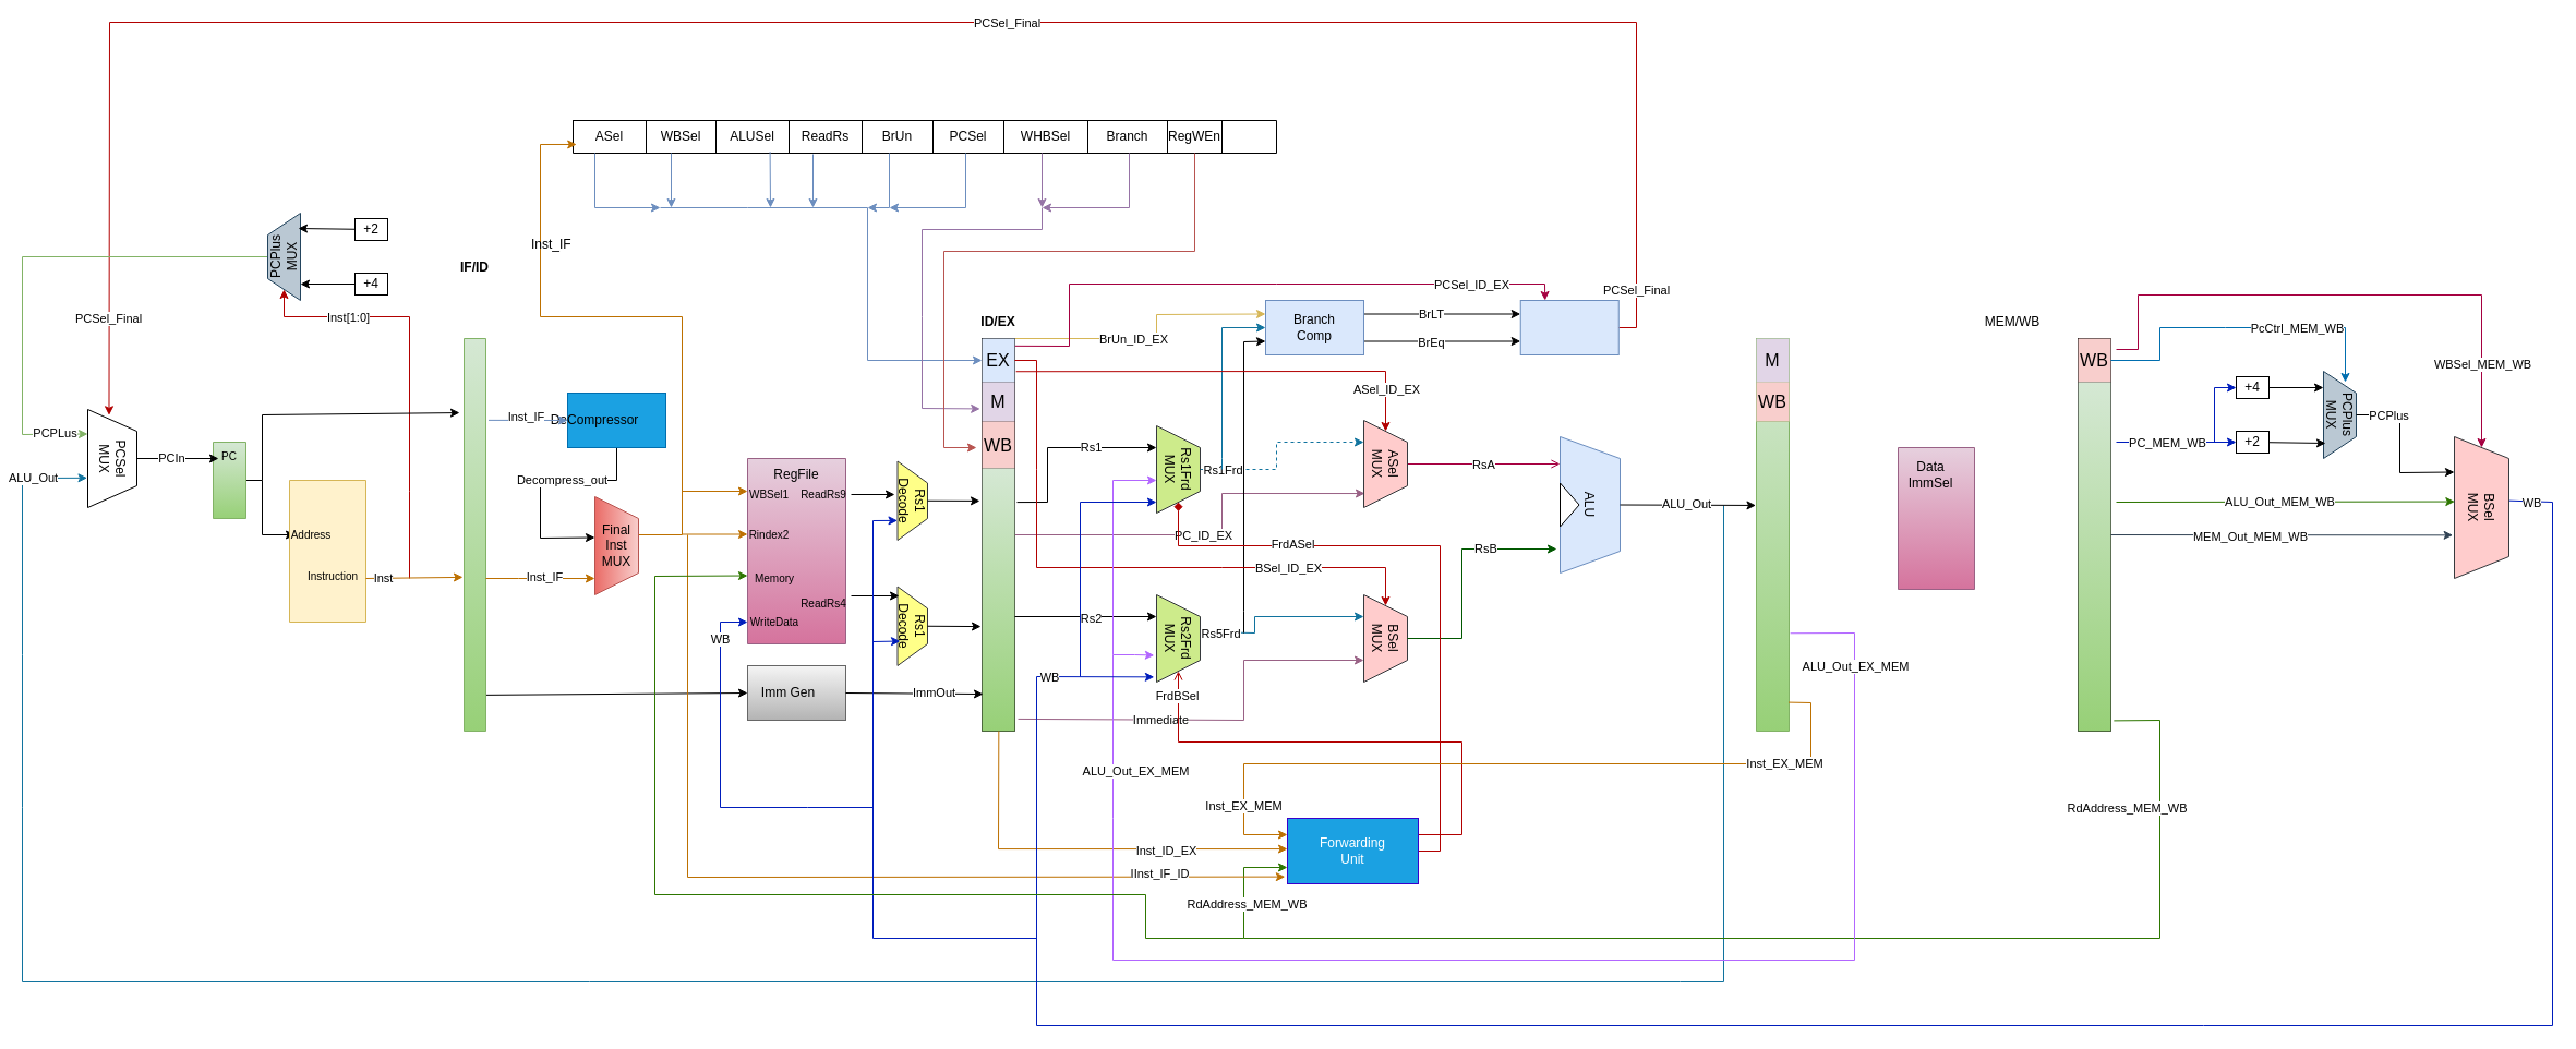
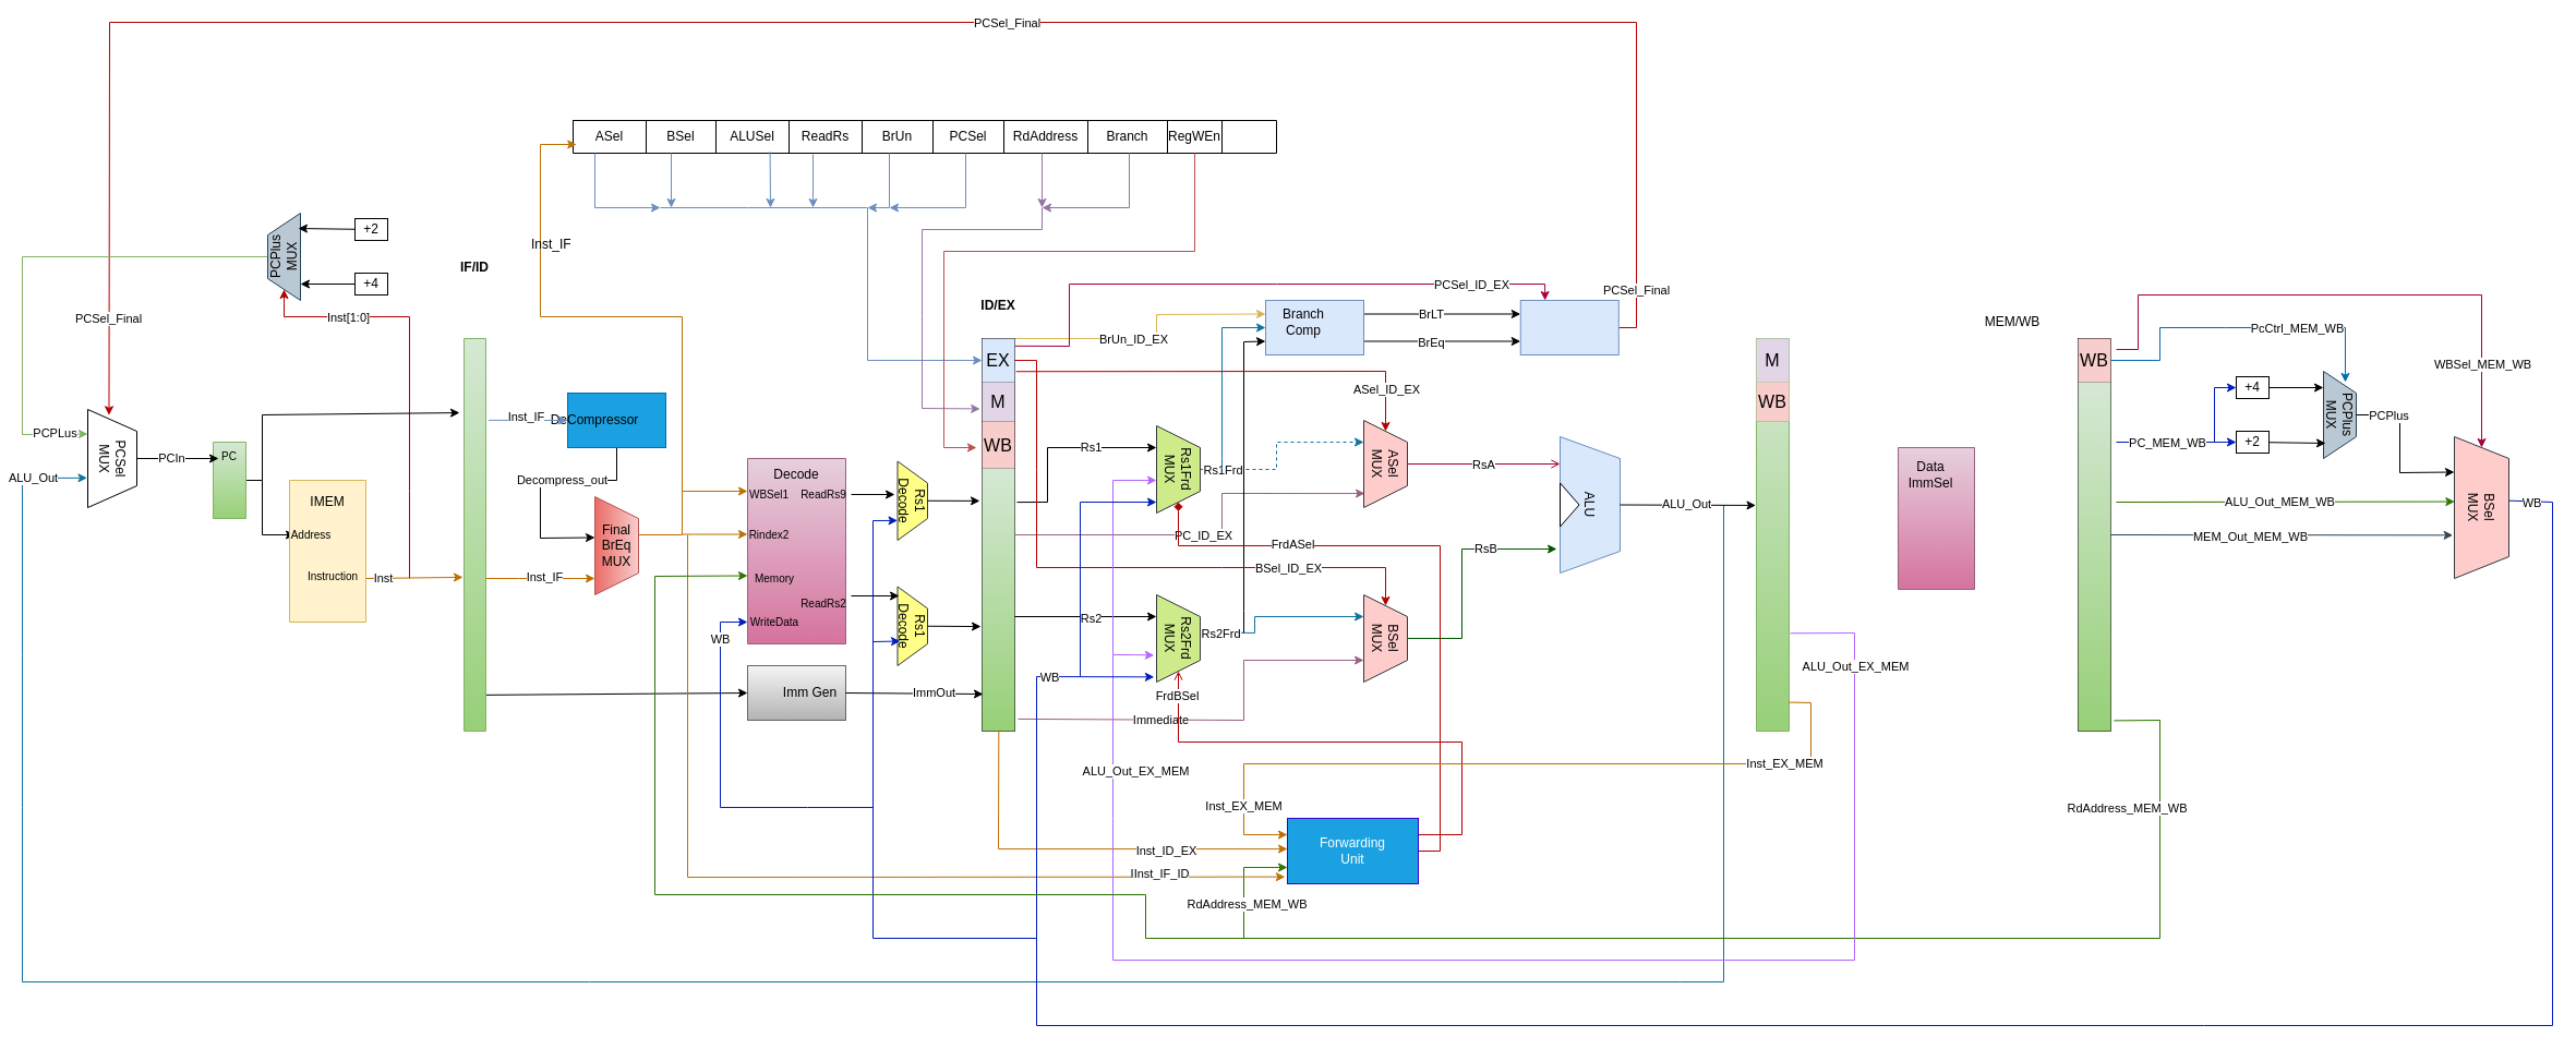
- <mxCell id="33" value="WBSel" style="shape=partialRectangle;html=1;whiteSpace=wrap;connectable=0;strokeColor=inherit;overflow=hidden;fillColor=none;top=0;left=0;bottom=0;right=0;pointerEvents=1;fontSize=12;" vertex="1" parent="31"><mxGeometry x="67" width="64" height="30" as="geometry"><mxRectangle width="64" height="30" as="alternateBounds" /></mxGeometry></mxCell>
+ <mxCell id="33" value="BSel" style="shape=partialRectangle;html=1;whiteSpace=wrap;connectable=0;strokeColor=inherit;overflow=hidden;fillColor=none;top=0;left=0;bottom=0;right=0;pointerEvents=1;fontSize=12;" vertex="1" parent="31"><mxGeometry x="67" width="64" height="30" as="geometry"><mxRectangle width="64" height="30" as="alternateBounds" /></mxGeometry></mxCell>
- <mxCell id="38" value="WHBSel" style="shape=partialRectangle;html=1;whiteSpace=wrap;connectable=0;strokeColor=inherit;overflow=hidden;fillColor=none;top=0;left=0;bottom=0;right=0;pointerEvents=1;fontSize=12;" vertex="1" parent="31"><mxGeometry x="395" width="77" height="30" as="geometry"><mxRectangle width="77" height="30" as="alternateBounds" /></mxGeometry></mxCell>
+ <mxCell id="38" value="RdAddress" style="shape=partialRectangle;html=1;whiteSpace=wrap;connectable=0;strokeColor=inherit;overflow=hidden;fillColor=none;top=0;left=0;bottom=0;right=0;pointerEvents=1;fontSize=12;" vertex="1" parent="31"><mxGeometry x="395" width="77" height="30" as="geometry"><mxRectangle width="77" height="30" as="alternateBounds" /></mxGeometry></mxCell>
- <mxCell id="11" value="&lt;b&gt;ID/EX&lt;/b&gt;" style="text;html=1;strokeColor=none;fillColor=none;align=center;verticalAlign=middle;whiteSpace=wrap;rounded=0;" vertex="1" parent="1"><mxGeometry x="895" y="280" width="40" height="30" as="geometry" /></mxCell>
+ <mxCell id="11" value="&lt;b&gt;ID/EX&lt;/b&gt;" style="text;html=1;strokeColor=none;fillColor=none;align=center;verticalAlign=middle;whiteSpace=wrap;rounded=0;" vertex="1" parent="1"><mxGeometry x="895" y="265" width="40" height="30" as="geometry" /></mxCell>
- <mxCell id="17" value="Branch Comp" style="text;html=1;strokeColor=none;fillColor=none;align=center;verticalAlign=middle;whiteSpace=wrap;rounded=0;" vertex="1" parent="1"><mxGeometry x="1185" y="285" width="40" height="30" as="geometry" /></mxCell>
+ <mxCell id="17" value="Branch Comp" style="text;html=1;strokeColor=none;fillColor=none;align=center;verticalAlign=middle;whiteSpace=wrap;rounded=0;" vertex="1" parent="1"><mxGeometry x="1175" y="280" width="40" height="30" as="geometry" /></mxCell>
- <mxCell id="10" value="RegFile" style="text;html=1;strokeColor=none;fillColor=none;align=center;verticalAlign=middle;whiteSpace=wrap;rounded=0;" vertex="1" parent="1"><mxGeometry x="700" y="420" width="60" height="30" as="geometry" /></mxCell>
+ <mxCell id="10" value="Decode" style="text;html=1;strokeColor=none;fillColor=none;align=center;verticalAlign=middle;whiteSpace=wrap;rounded=0;" vertex="1" parent="1"><mxGeometry x="700" y="420" width="60" height="30" as="geometry" /></mxCell>
+ <mxCell id="5" value="IMEM" style="text;html=1;strokeColor=none;fillColor=none;align=center;verticalAlign=middle;whiteSpace=wrap;rounded=0;" vertex="1" parent="1"><mxGeometry x="270" y="445" width="60" height="30" as="geometry" /></mxCell>
- <mxCell id="93" value="Final&lt;br&gt;Inst&lt;br&gt;MUX" style="text;html=1;strokeColor=none;fillColor=none;align=center;verticalAlign=middle;whiteSpace=wrap;rounded=0;" vertex="1" parent="1"><mxGeometry x="545" y="485" width="40" height="30" as="geometry" /></mxCell>
+ <mxCell id="93" value="Final&lt;br&gt;BrEq&lt;br&gt;MUX" style="text;html=1;strokeColor=none;fillColor=none;align=center;verticalAlign=middle;whiteSpace=wrap;rounded=0;" vertex="1" parent="1"><mxGeometry x="545" y="485" width="40" height="30" as="geometry" /></mxCell>
- <mxCell id="124" value="&lt;span style=&quot;font-size: 10px;&quot;&gt;ReadRs4&lt;/span&gt;" style="text;html=1;strokeColor=none;fillColor=none;align=center;verticalAlign=middle;whiteSpace=wrap;rounded=0;" vertex="1" parent="1"><mxGeometry x="725" y="540" width="60" height="25" as="geometry" /></mxCell>
+ <mxCell id="124" value="&lt;span style=&quot;font-size: 10px;&quot;&gt;ReadRs2&lt;/span&gt;" style="text;html=1;strokeColor=none;fillColor=none;align=center;verticalAlign=middle;whiteSpace=wrap;rounded=0;" vertex="1" parent="1"><mxGeometry x="725" y="540" width="60" height="25" as="geometry" /></mxCell>
- <mxCell id="154" value="Rs5Frd" style="edgeLabel;html=1;align=center;verticalAlign=middle;resizable=0;points=[];" vertex="1" connectable="0" parent="1"><mxGeometry x="1119.998" y="580.001" as="geometry"><mxPoint x="-1" as="offset" /></mxGeometry></mxCell>
+ <mxCell id="154" value="Rs2Frd" style="edgeLabel;html=1;align=center;verticalAlign=middle;resizable=0;points=[];" vertex="1" connectable="0" parent="1"><mxGeometry x="1119.998" y="580.001" as="geometry"><mxPoint x="-1" as="offset" /></mxGeometry></mxCell>
- <mxCell id="19" value="Imm Gen" style="text;html=1;strokeColor=none;fillColor=none;align=center;verticalAlign=middle;whiteSpace=wrap;rounded=0;" vertex="1" parent="1"><mxGeometry x="695" y="620" width="55" height="30" as="geometry" /></mxCell>
+ <mxCell id="19" value="Imm Gen" style="text;html=1;strokeColor=none;fillColor=none;align=center;verticalAlign=middle;whiteSpace=wrap;rounded=0;" vertex="1" parent="1"><mxGeometry x="715" y="620" width="55" height="30" as="geometry" /></mxCell>
